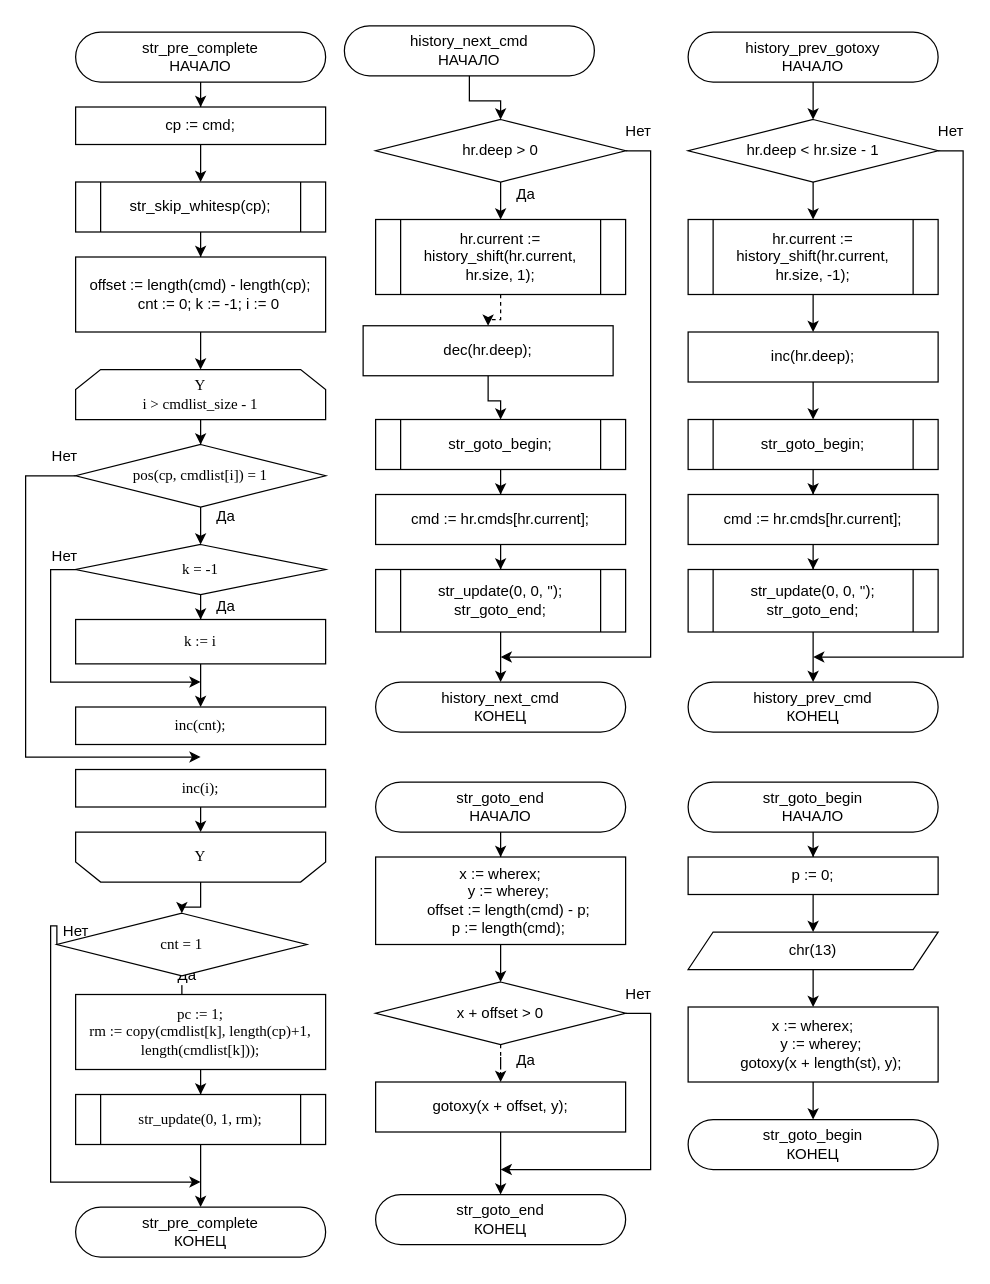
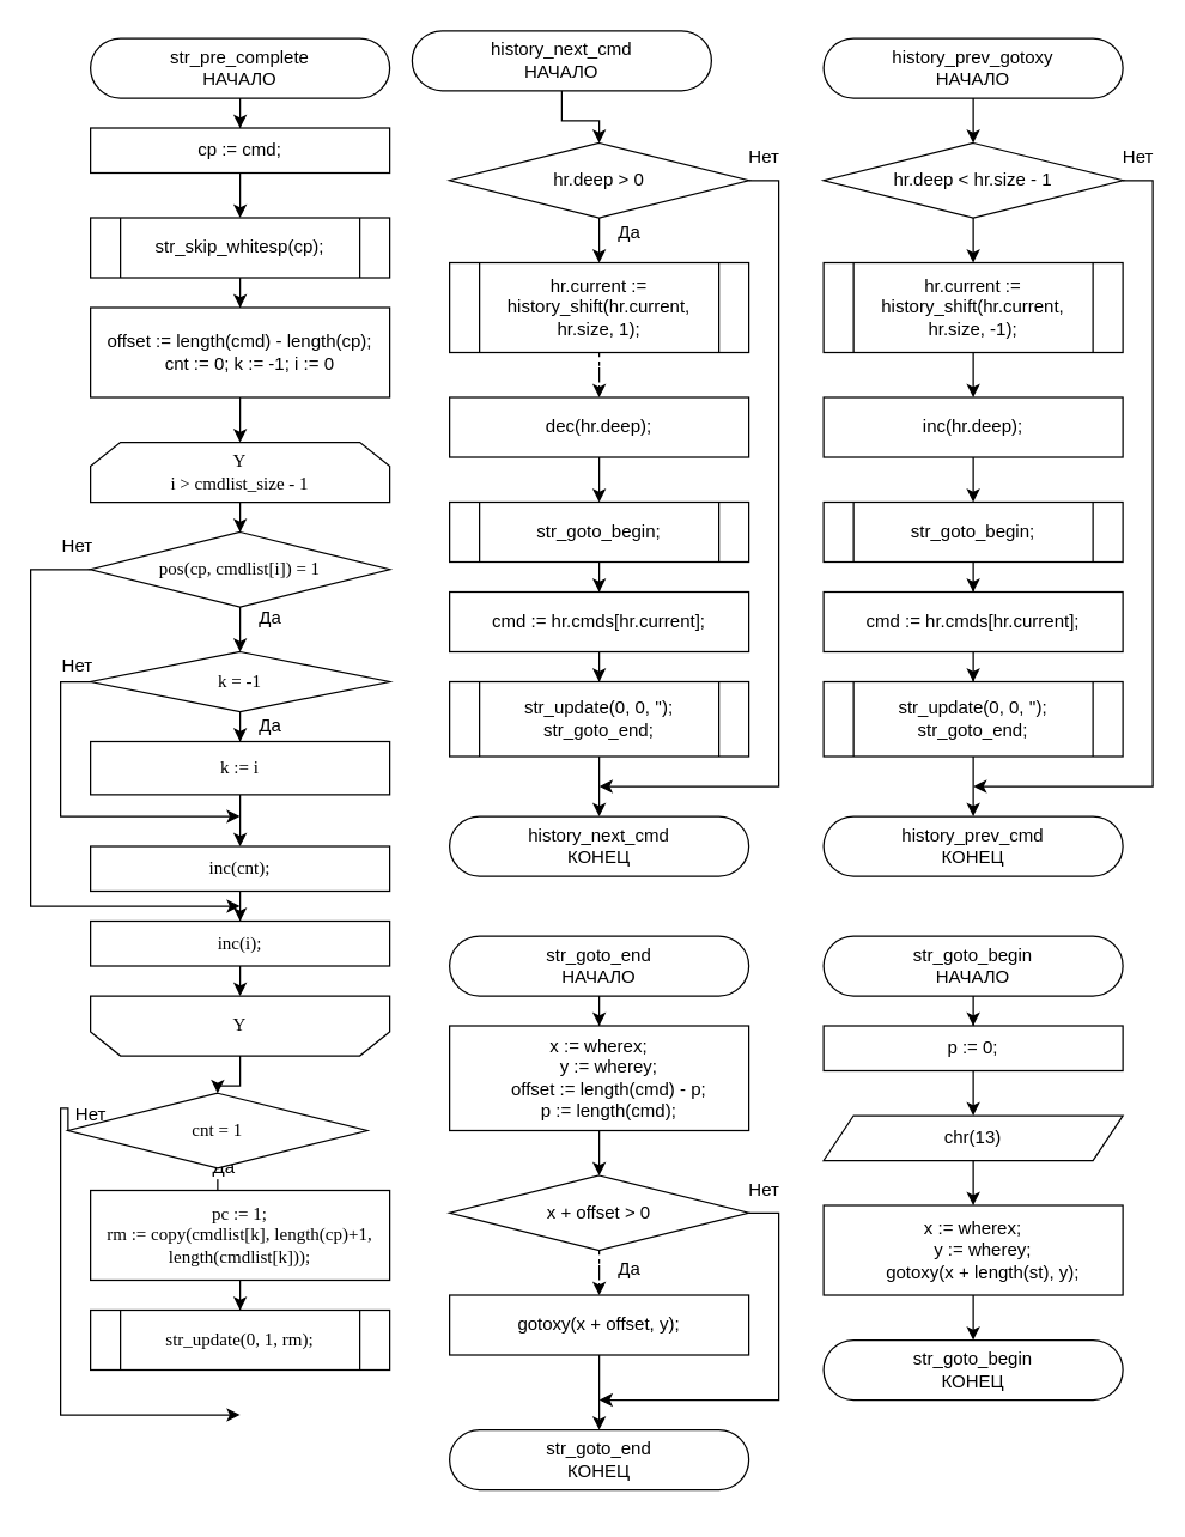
- <mxCell id="40" value="dec(hr.deep);" style="whiteSpace=wrap;html=1;" parent="1" vertex="1"><mxGeometry x="290" y="260" width="200" height="40" as="geometry" /></mxCell>
+ <mxCell id="40" value="dec(hr.deep);" style="whiteSpace=wrap;html=1;" parent="1" vertex="1"><mxGeometry x="300" y="265" width="200" height="40" as="geometry" /></mxCell>
+ <mxCell id="20" value="" style="edgeStyle=orthogonalEdgeStyle;rounded=0;orthogonalLoop=1;jettySize=auto;html=1;" edge="1" parent="1" source="21" target="84"><mxGeometry relative="1" as="geometry" /></mxCell>
- <mxCell id="29" value="" style="edgeStyle=orthogonalEdgeStyle;rounded=0;orthogonalLoop=1;jettySize=auto;html=1;fontSize=12;" parent="1" source="30" target="31" edge="1"><mxGeometry relative="1" as="geometry" /></mxCell>
- <mxCell id="31" value="str_pre_complete&lt;br style=&quot;font-size: 12px&quot;&gt;КОНЕЦ" style="rounded=1;whiteSpace=wrap;html=1;arcSize=50;strokeWidth=1;fontSize=12;" parent="1" vertex="1"><mxGeometry x="60" y="965" width="200" height="40" as="geometry" /></mxCell>
